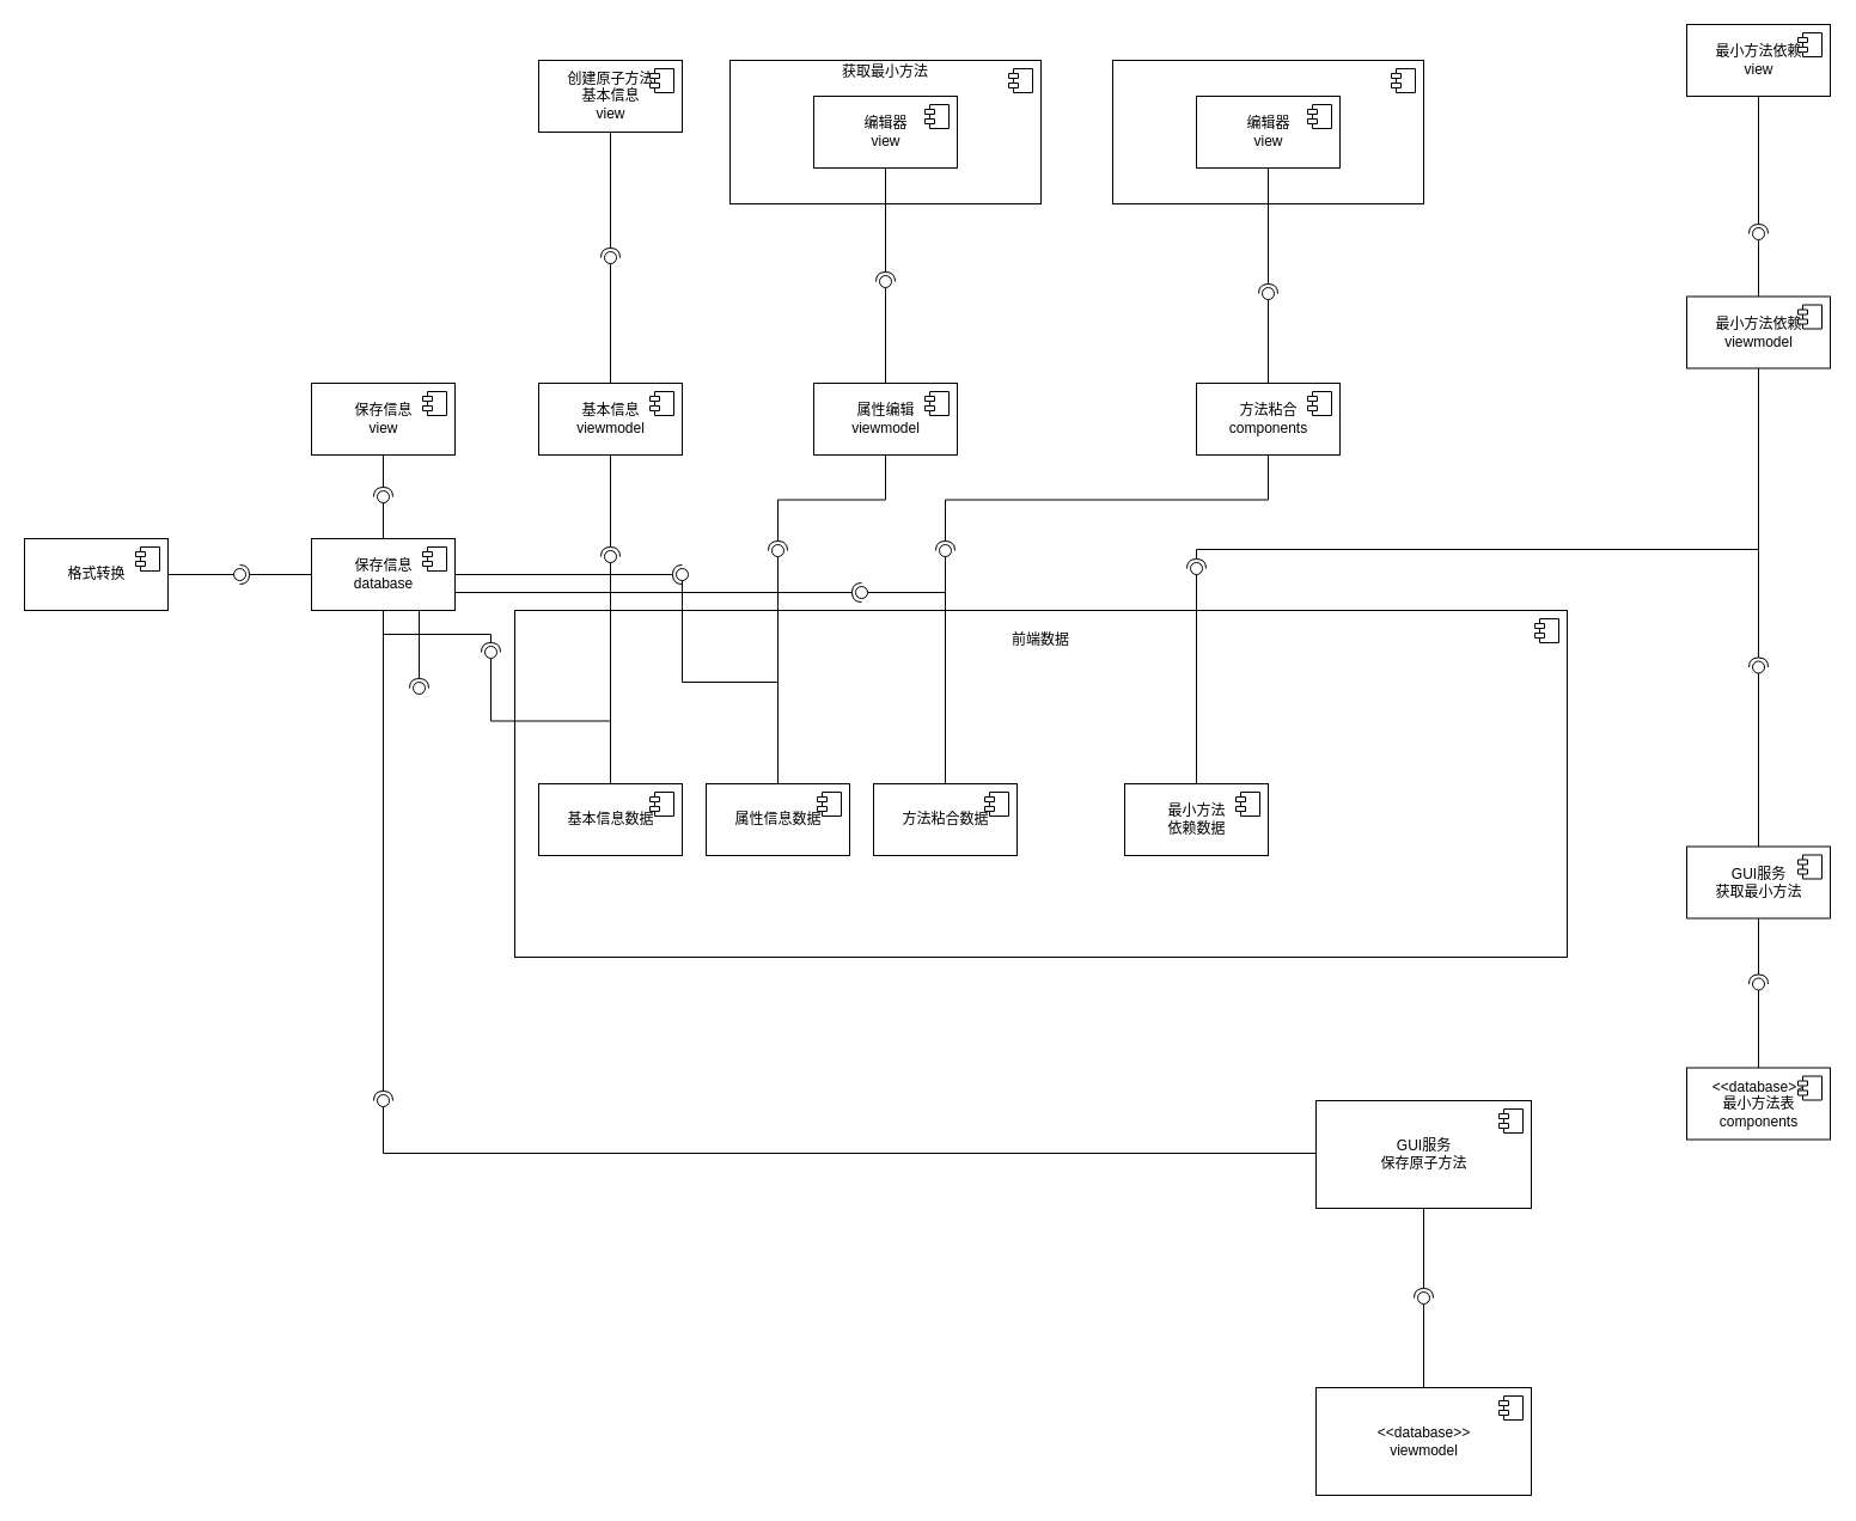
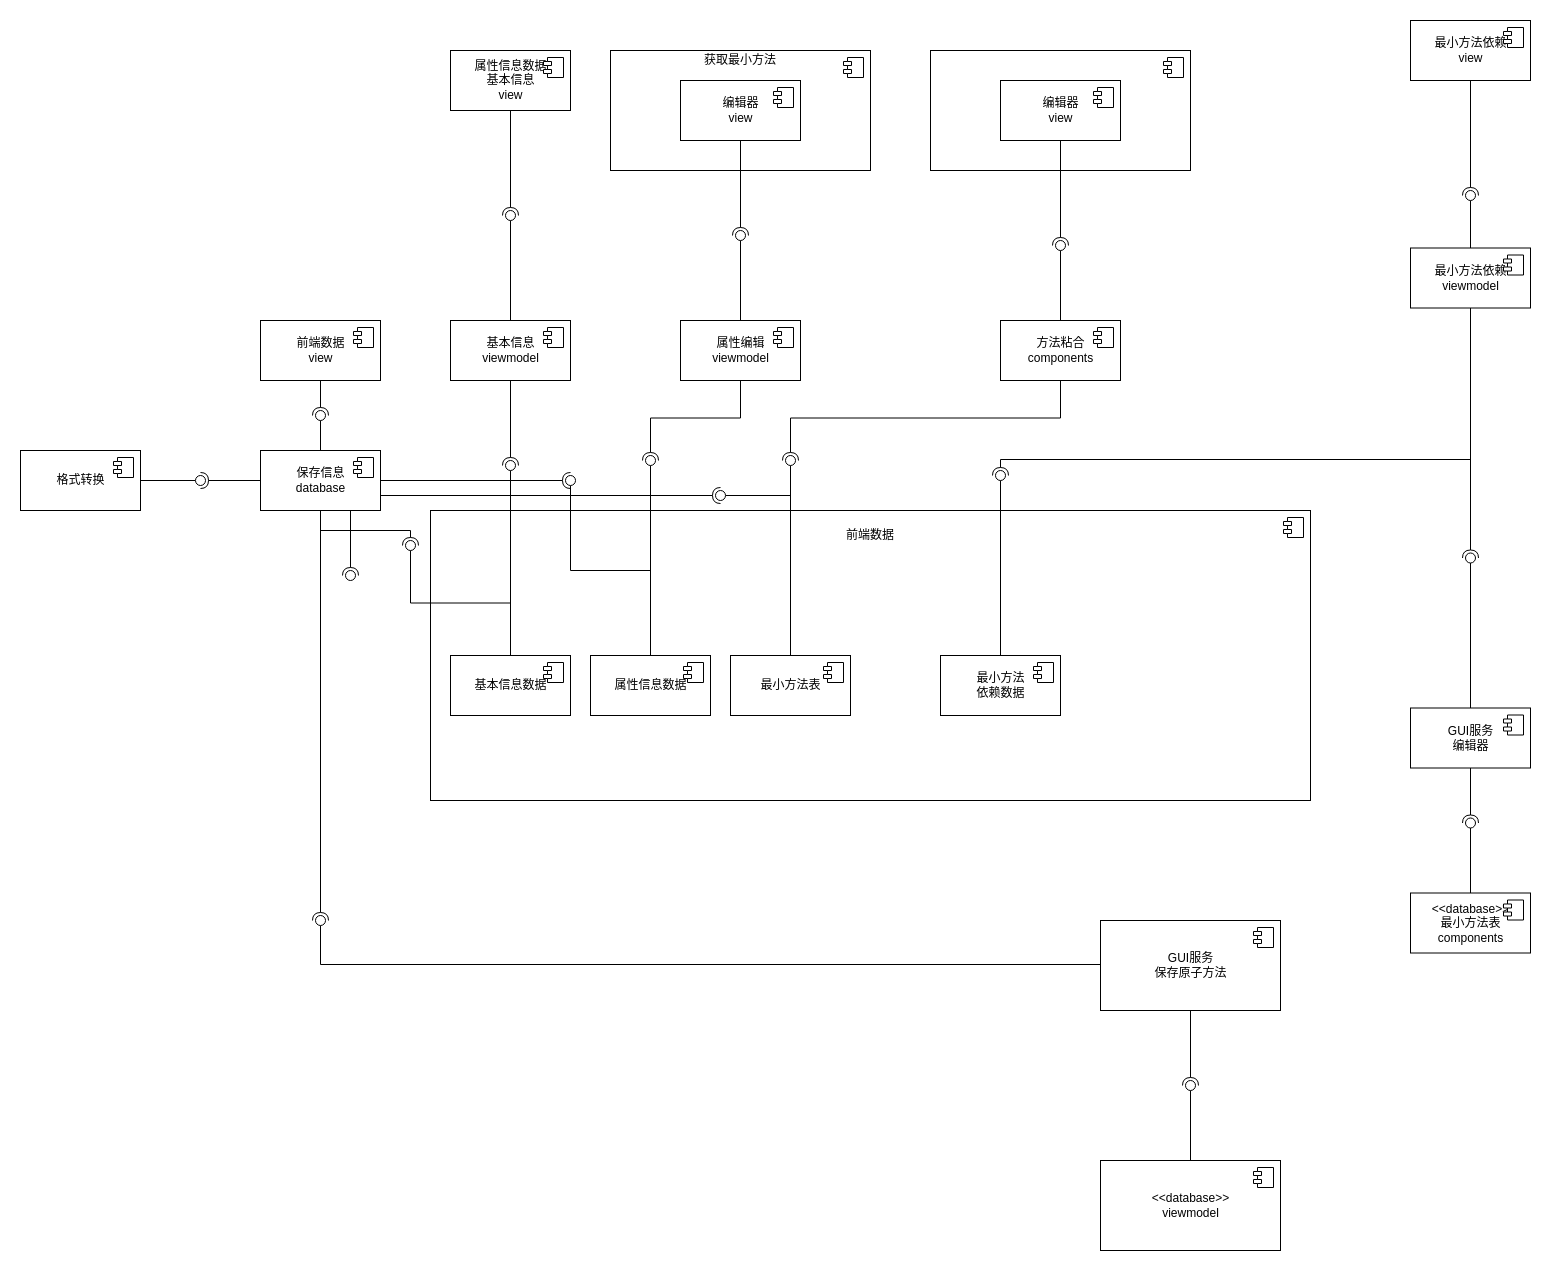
- <mxCell id="2" value="创建原子方法&lt;br&gt;基本信息&lt;br&gt;view" style="html=1;" parent="1" vertex="1"><mxGeometry x="450" y="50" width="120" height="60" as="geometry" /></mxCell>
+ <mxCell id="2" value="属性信息数据&lt;br&gt;基本信息&lt;br&gt;view" style="html=1;" parent="1" vertex="1"><mxGeometry x="450" y="50" width="120" height="60" as="geometry" /></mxCell>
- <mxCell id="58" value="保存信息&lt;br&gt;view" style="html=1;" parent="1" vertex="1"><mxGeometry x="260" y="320" width="120" height="60" as="geometry" /></mxCell>
+ <mxCell id="58" value="前端数据&lt;br&gt;view" style="html=1;" parent="1" vertex="1"><mxGeometry x="260" y="320" width="120" height="60" as="geometry" /></mxCell>
- <mxCell id="42" value="方法粘合数据" style="html=1;" parent="35" vertex="1"><mxGeometry x="300" y="145" width="120" height="60" as="geometry" /></mxCell>
+ <mxCell id="42" value="最小方法表" style="html=1;" parent="35" vertex="1"><mxGeometry x="300" y="145" width="120" height="60" as="geometry" /></mxCell>
- <mxCell id="81" value="GUI服务&lt;br&gt;获取最小方法" style="html=1;" parent="1" vertex="1"><mxGeometry x="1410" y="707.5" width="120" height="60" as="geometry" /></mxCell>
+ <mxCell id="81" value="GUI服务&lt;br&gt;编辑器" style="html=1;" parent="1" vertex="1"><mxGeometry x="1410" y="707.5" width="120" height="60" as="geometry" /></mxCell>
